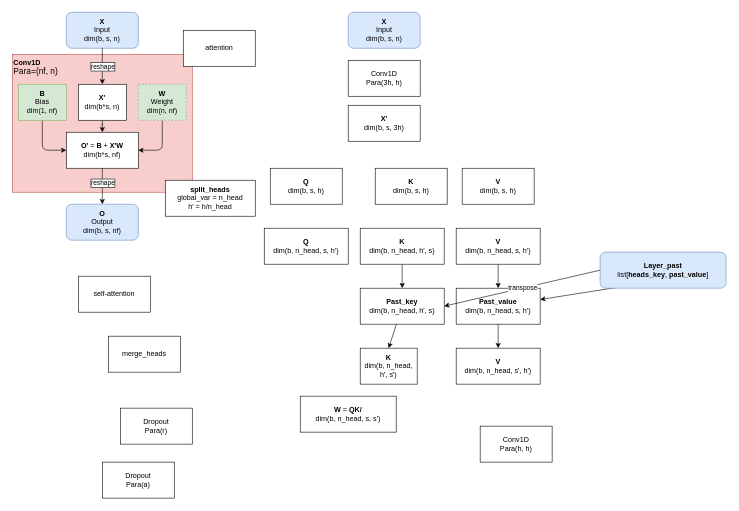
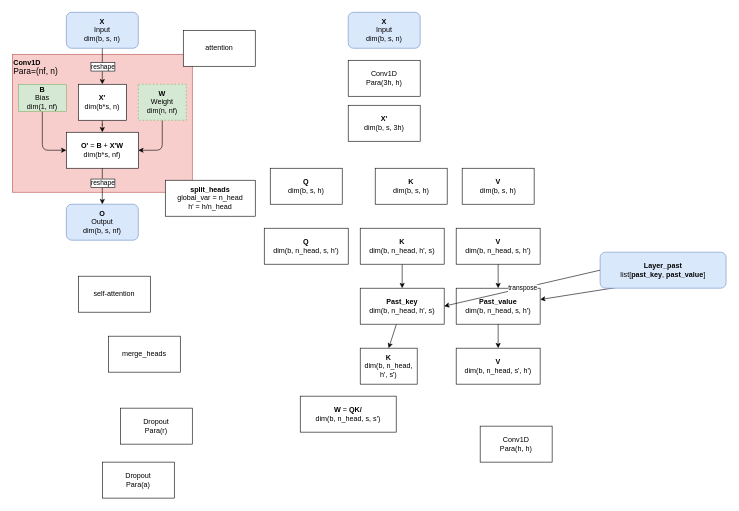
- <mxCell id="6" value="&lt;b&gt;B&lt;br&gt;&lt;/b&gt;Bias&lt;br&gt;dim(1, nf)" style="rounded=0;whiteSpace=wrap;html=1;fillColor=#d5e8d4;strokeColor=#82b366;" parent="1" vertex="1"><mxGeometry x="30" y="140" width="80" height="60" as="geometry" /></mxCell>
+ <mxCell id="6" value="&lt;b&gt;B&lt;br&gt;&lt;/b&gt;Bias&lt;br&gt;dim(1, nf)" style="rounded=0;whiteSpace=wrap;html=1;fillColor=#d5e8d4;strokeColor=#82b366;" parent="1" vertex="1"><mxGeometry x="30" y="140" width="80" height="45" as="geometry" /></mxCell>
- <mxCell id="35" value="&lt;b&gt;Layer_past&lt;/b&gt;&lt;br&gt;list[&lt;b&gt;heads_key&lt;/b&gt;,&amp;nbsp;&lt;b&gt;past_value&lt;/b&gt;]" style="rounded=1;whiteSpace=wrap;html=1;shadow=0;glass=0;labelBackgroundColor=none;sketch=0;align=center;fillColor=#dae8fc;strokeColor=#6c8ebf;" vertex="1" parent="1"><mxGeometry x="1000" y="420" width="210" height="60" as="geometry" /></mxCell>
+ <mxCell id="35" value="&lt;b&gt;Layer_past&lt;/b&gt;&lt;br&gt;list[&lt;b&gt;past_key&lt;/b&gt;,&amp;nbsp;&lt;b&gt;past_value&lt;/b&gt;]" style="rounded=1;whiteSpace=wrap;html=1;shadow=0;glass=0;labelBackgroundColor=none;sketch=0;align=center;fillColor=#dae8fc;strokeColor=#6c8ebf;" vertex="1" parent="1"><mxGeometry x="1000" y="420" width="210" height="60" as="geometry" /></mxCell>
